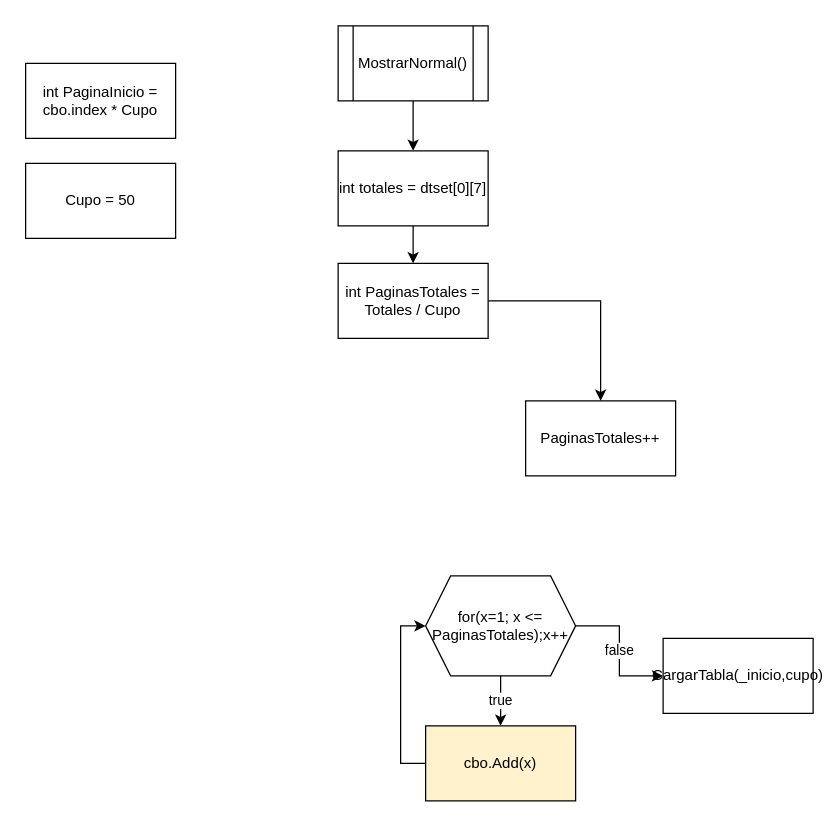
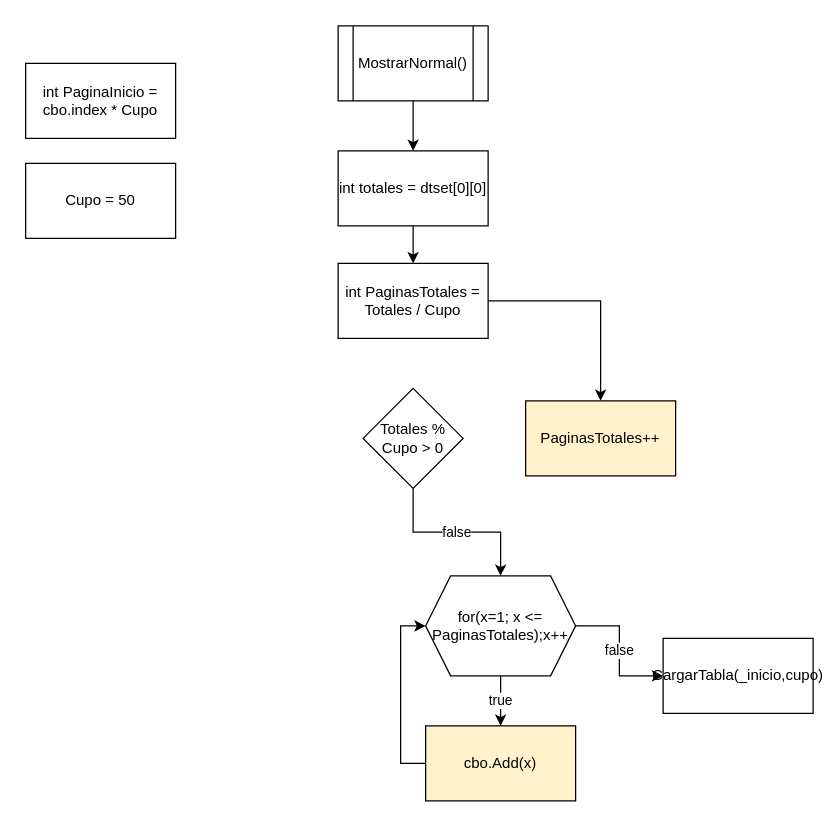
- <mxCell id="17" value="int totales = dtset[0][7]" style="rounded=0;whiteSpace=wrap;html=1;" vertex="1" parent="1"><mxGeometry x="270" y="120" width="120" height="60" as="geometry" /></mxCell>
+ <mxCell id="17" value="int totales = dtset[0][0]" style="rounded=0;whiteSpace=wrap;html=1;" vertex="1" parent="1"><mxGeometry x="270" y="120" width="120" height="60" as="geometry" /></mxCell>
+ <mxCell id="9" value="Totales % Cupo &amp;gt; 0" style="rhombus;whiteSpace=wrap;html=1;" vertex="1" parent="1"><mxGeometry x="290" y="310" width="80" height="80" as="geometry" /></mxCell>
- <mxCell id="10" value="PaginasTotales++" style="rounded=0;whiteSpace=wrap;html=1;" vertex="1" parent="1"><mxGeometry x="420" y="320" width="120" height="60" as="geometry" /></mxCell>
+ <mxCell id="10" value="PaginasTotales++" style="rounded=0;whiteSpace=wrap;html=1;fillColor=#fff2cc;" vertex="1" parent="1"><mxGeometry x="420" y="320" width="120" height="60" as="geometry" /></mxCell>
+ <mxCell id="8" value="false" style="edgeStyle=orthogonalEdgeStyle;rounded=0;orthogonalLoop=1;jettySize=auto;html=1;" edge="1" parent="1" source="9" target="13"><mxGeometry relative="1" as="geometry" /></mxCell>
